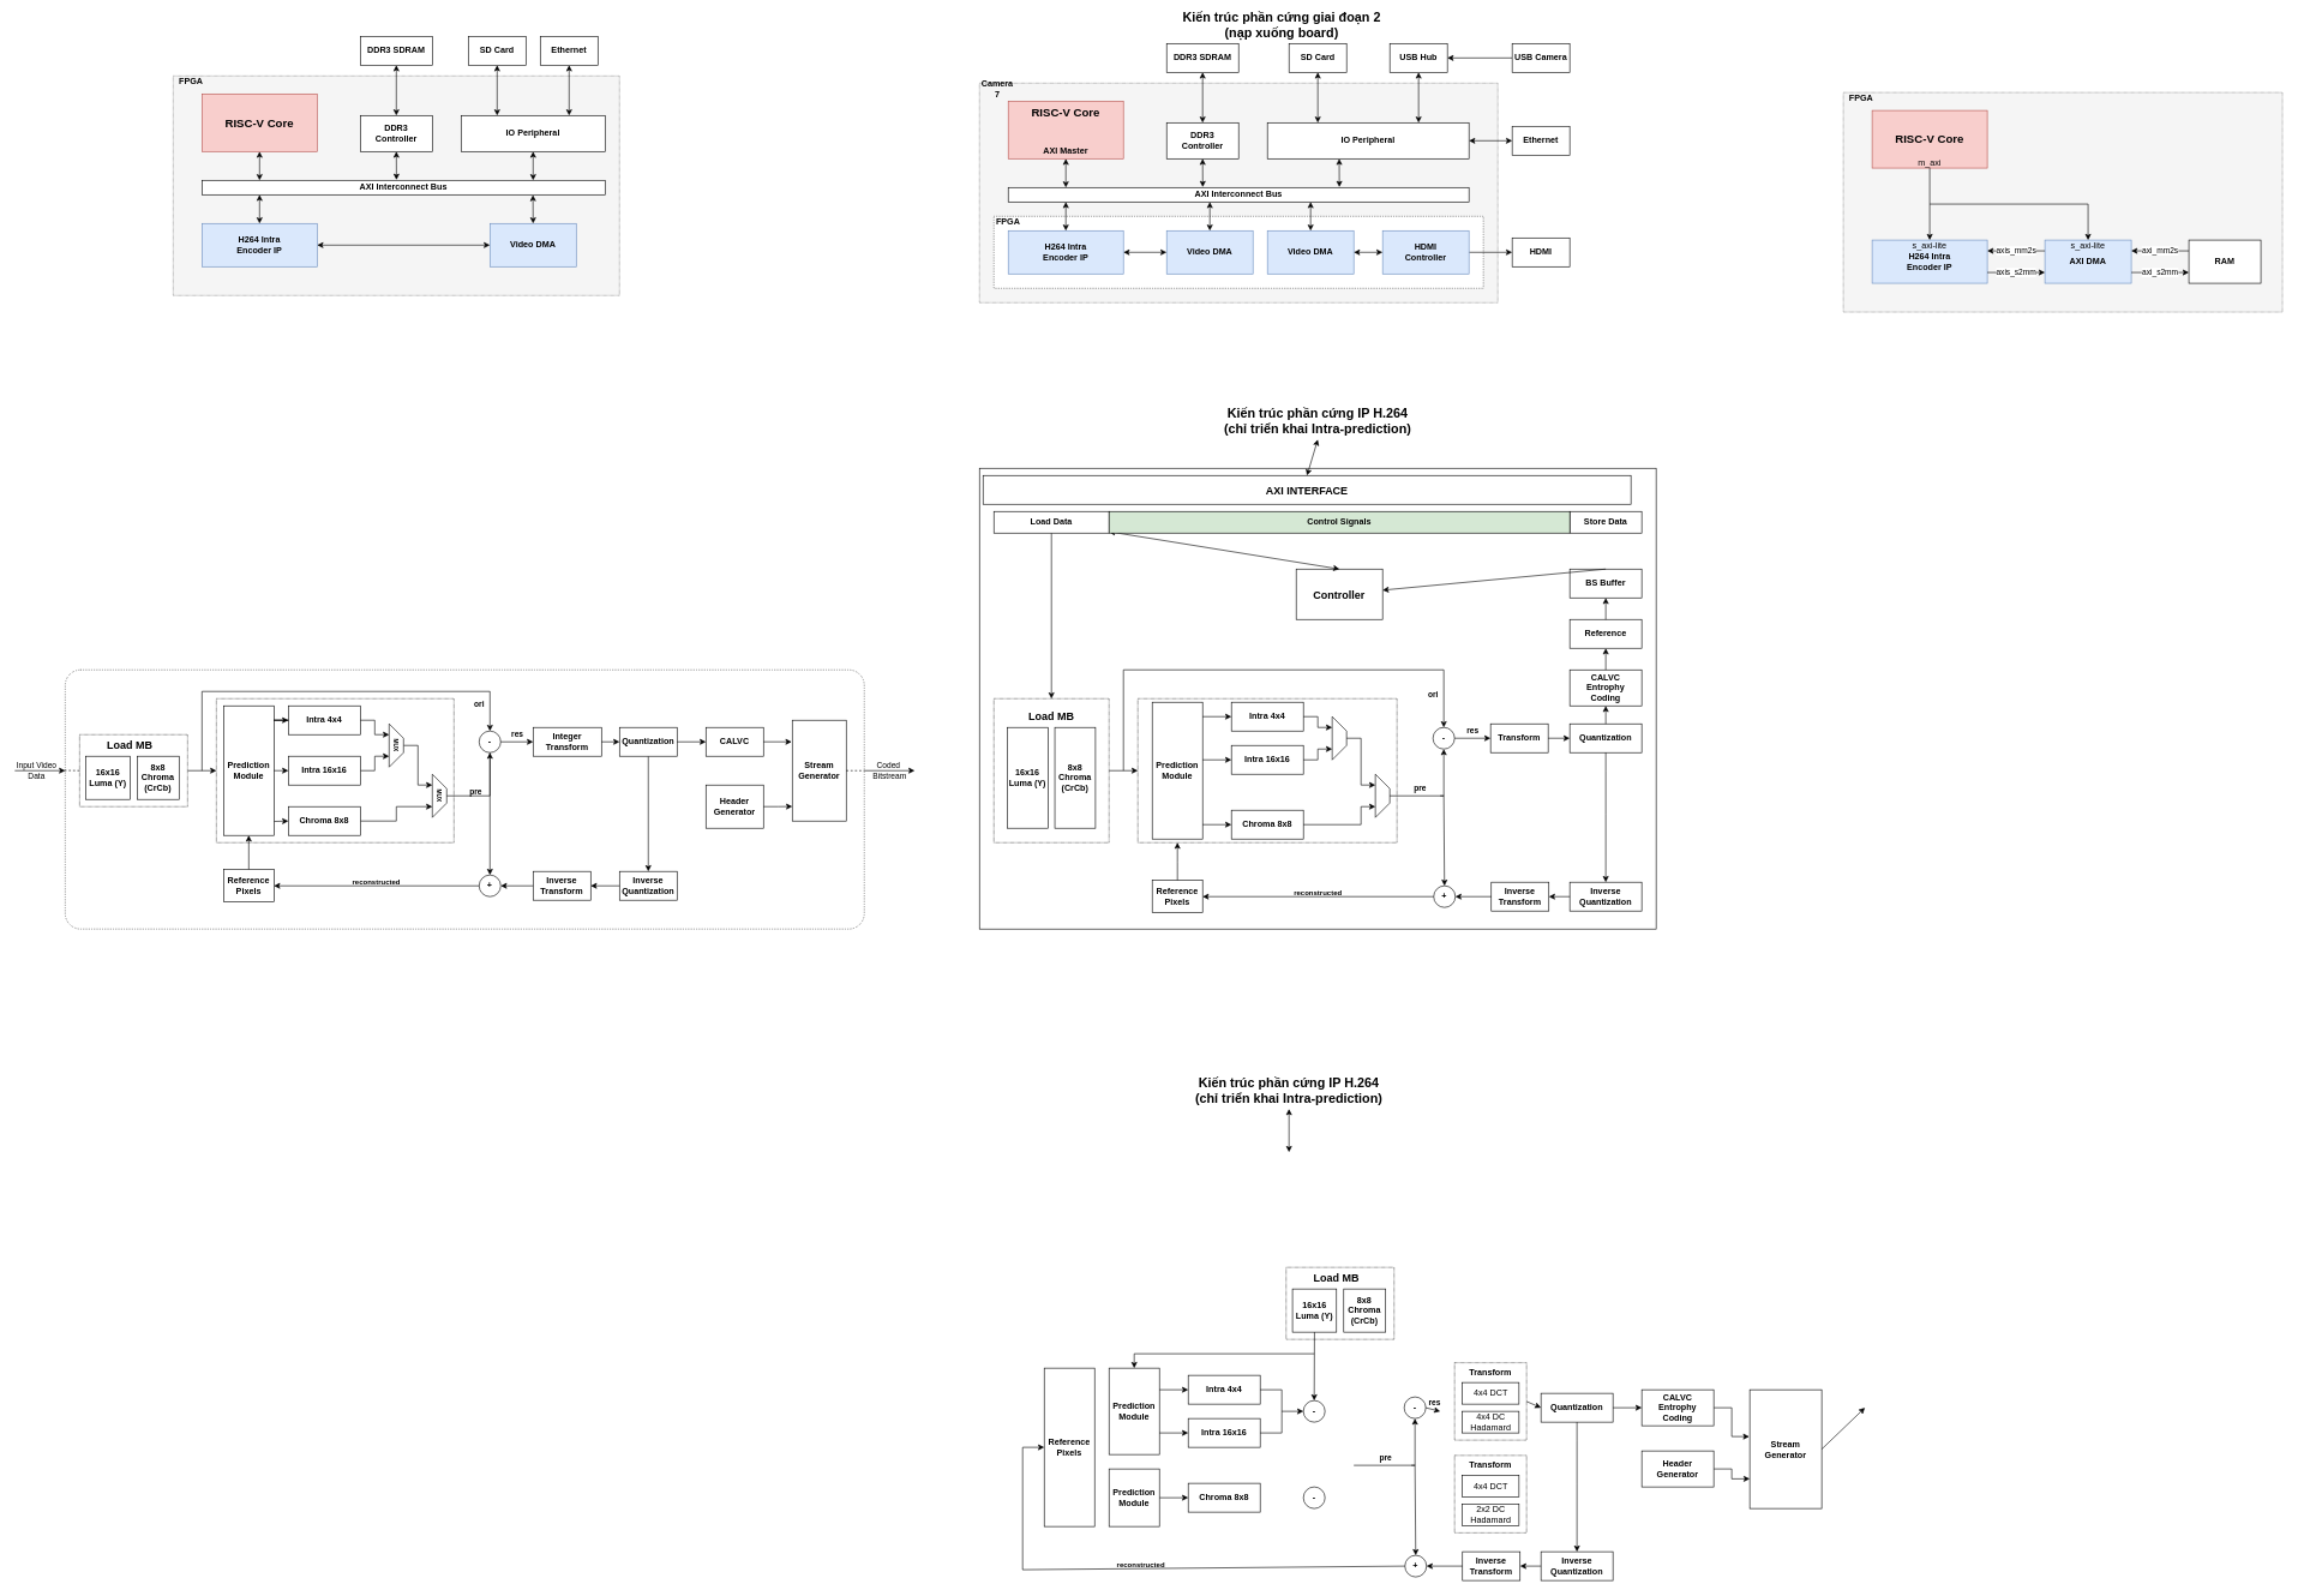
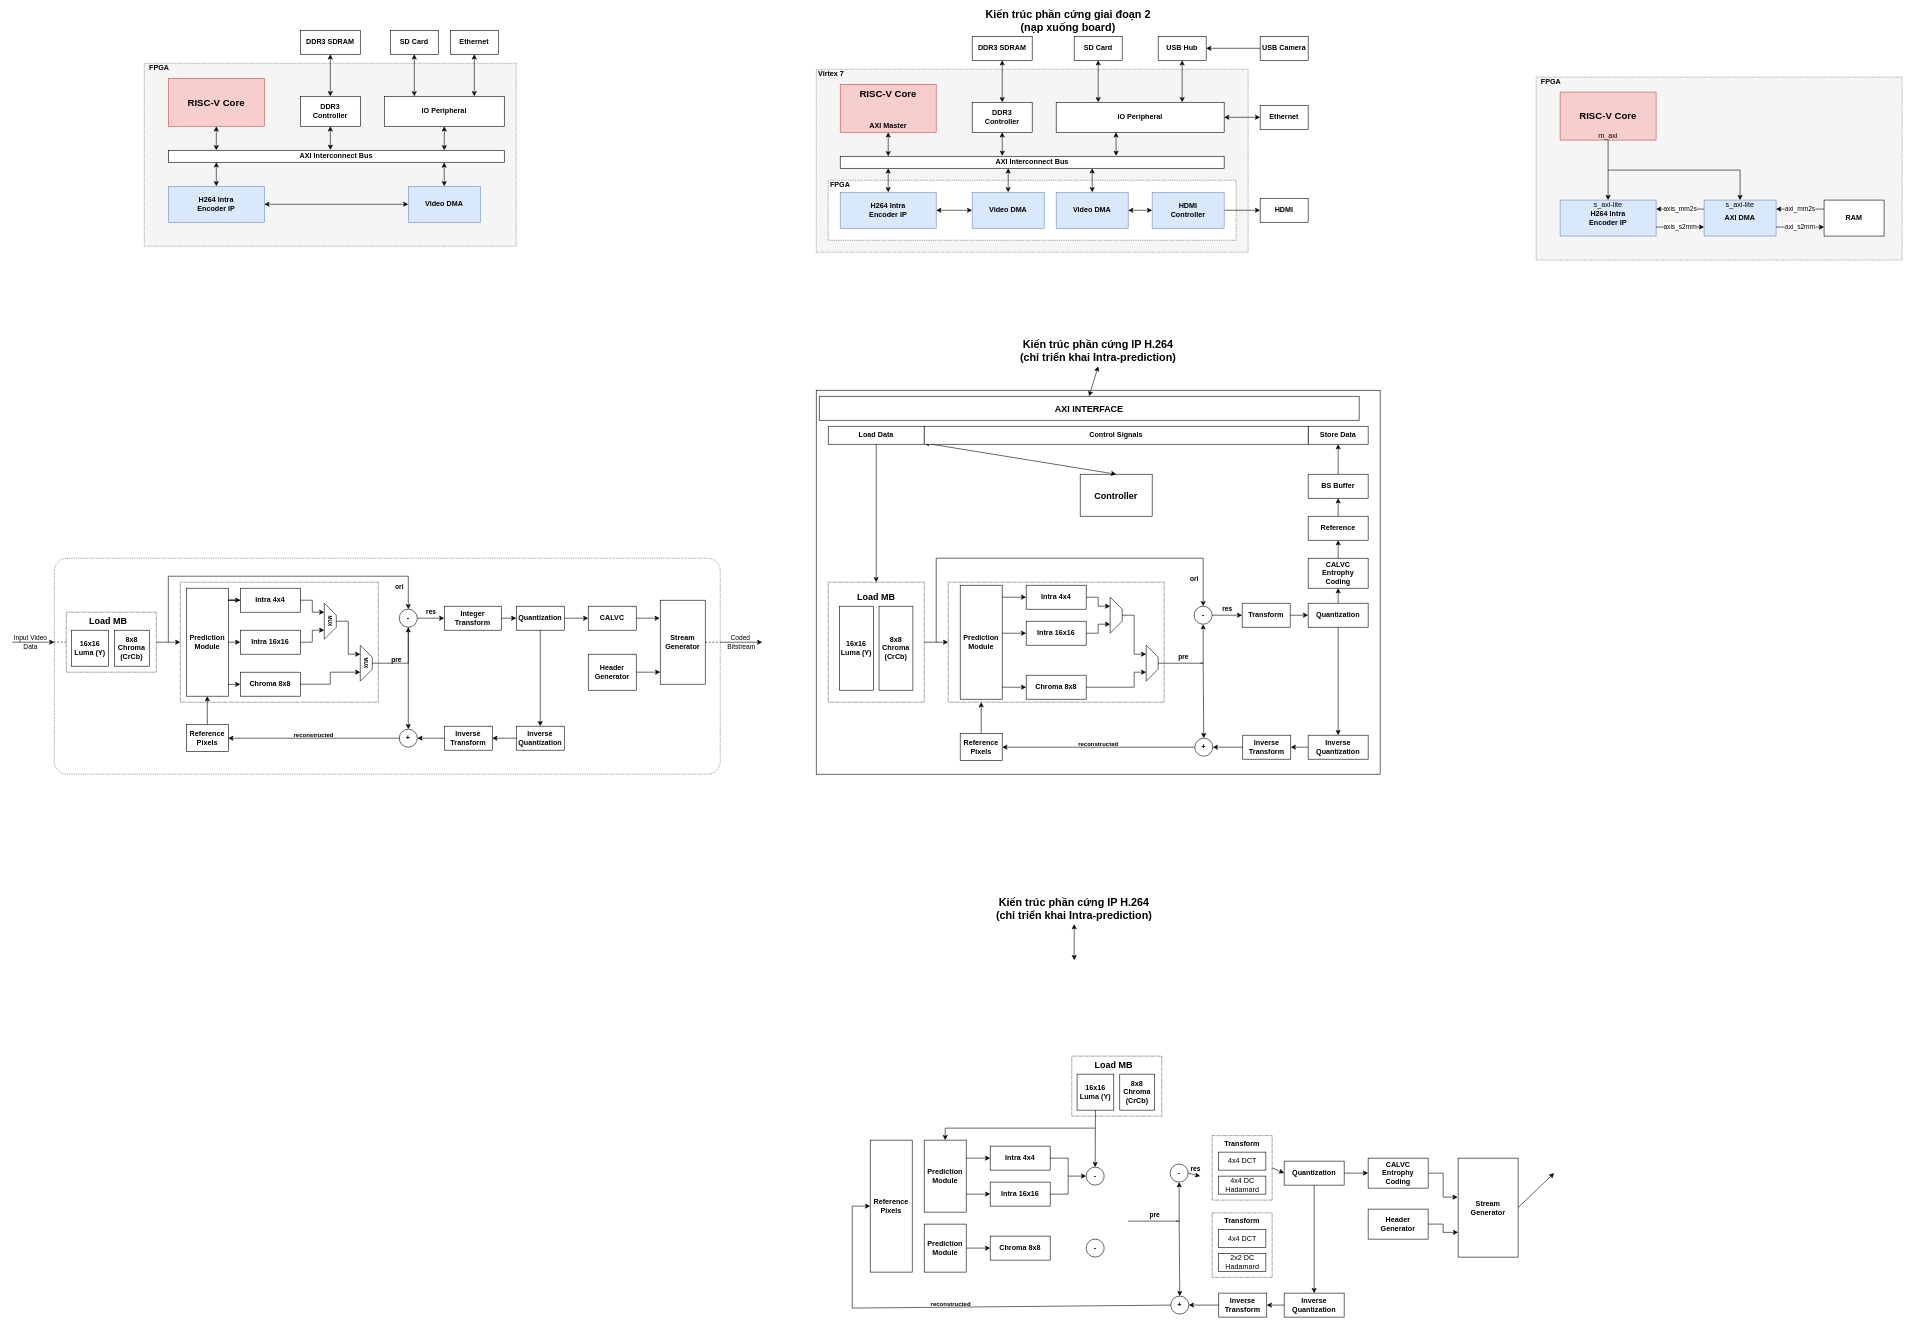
- <mxCell id="84" value="Camera 7" style="text;html=1;align=center;verticalAlign=middle;whiteSpace=wrap;rounded=0;fontStyle=1" parent="1" vertex="1"><mxGeometry x="1360" y="118" width="50" height="10" as="geometry" /></mxCell>
+ <mxCell id="84" value="Virtex 7" style="text;html=1;align=center;verticalAlign=middle;whiteSpace=wrap;rounded=0;fontStyle=1" parent="1" vertex="1"><mxGeometry x="1360" y="118" width="50" height="10" as="geometry" /></mxCell>
- <mxCell id="141" value="Control Signals" style="rounded=0;whiteSpace=wrap;html=1;fontStyle=1;fillColor=#d5e8d4;" parent="1" vertex="1"><mxGeometry x="1540" y="710" width="640" height="30" as="geometry" /></mxCell>
+ <mxCell id="141" value="Control Signals" style="rounded=0;whiteSpace=wrap;html=1;fontStyle=1" parent="1" vertex="1"><mxGeometry x="1540" y="710" width="640" height="30" as="geometry" /></mxCell>
- <mxCell id="132" value="" style="endArrow=classic;html=1;rounded=0;exitX=0.5;exitY=0;exitDx=0;exitDy=0;fontStyle=1;" parent="1" source="131" target="91" edge="1"><mxGeometry width="50" height="50" relative="1" as="geometry"><mxPoint x="2130" y="800" as="sourcePoint" /><mxPoint x="2070" y="780" as="targetPoint" /></mxGeometry></mxCell>
+ <mxCell id="132" value="" style="endArrow=classic;html=1;rounded=0;exitX=0.5;exitY=0;exitDx=0;exitDy=0;fontStyle=1;entryX=0.5;entryY=1;entryDx=0;entryDy=0;" parent="1" source="131" target="140" edge="1"><mxGeometry width="50" height="50" relative="1" as="geometry"><mxPoint x="2130" y="800" as="sourcePoint" /><mxPoint x="2070" y="780" as="targetPoint" /></mxGeometry></mxCell>
